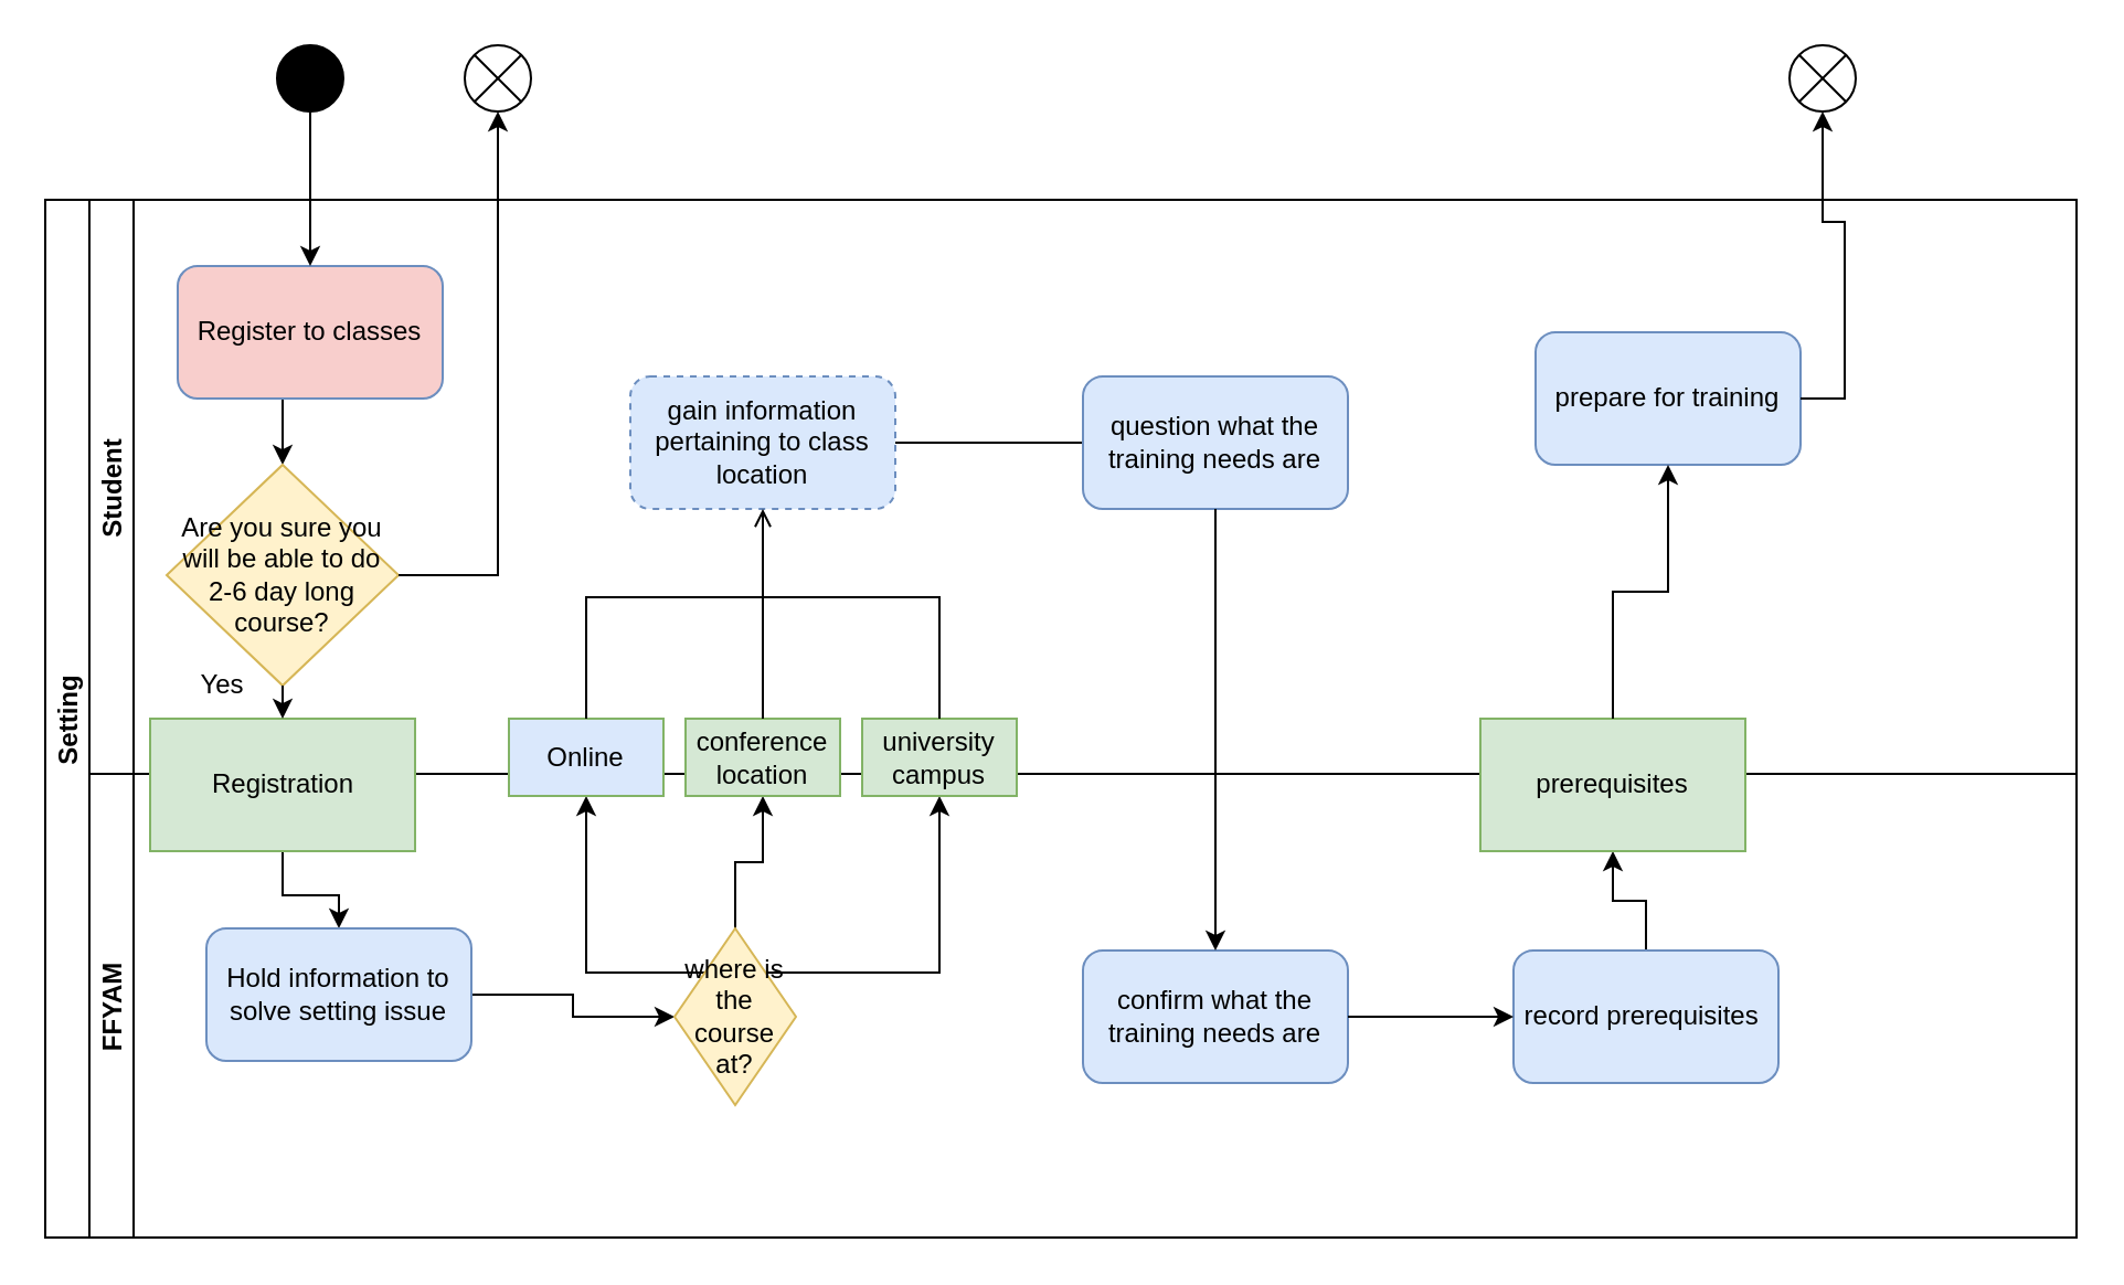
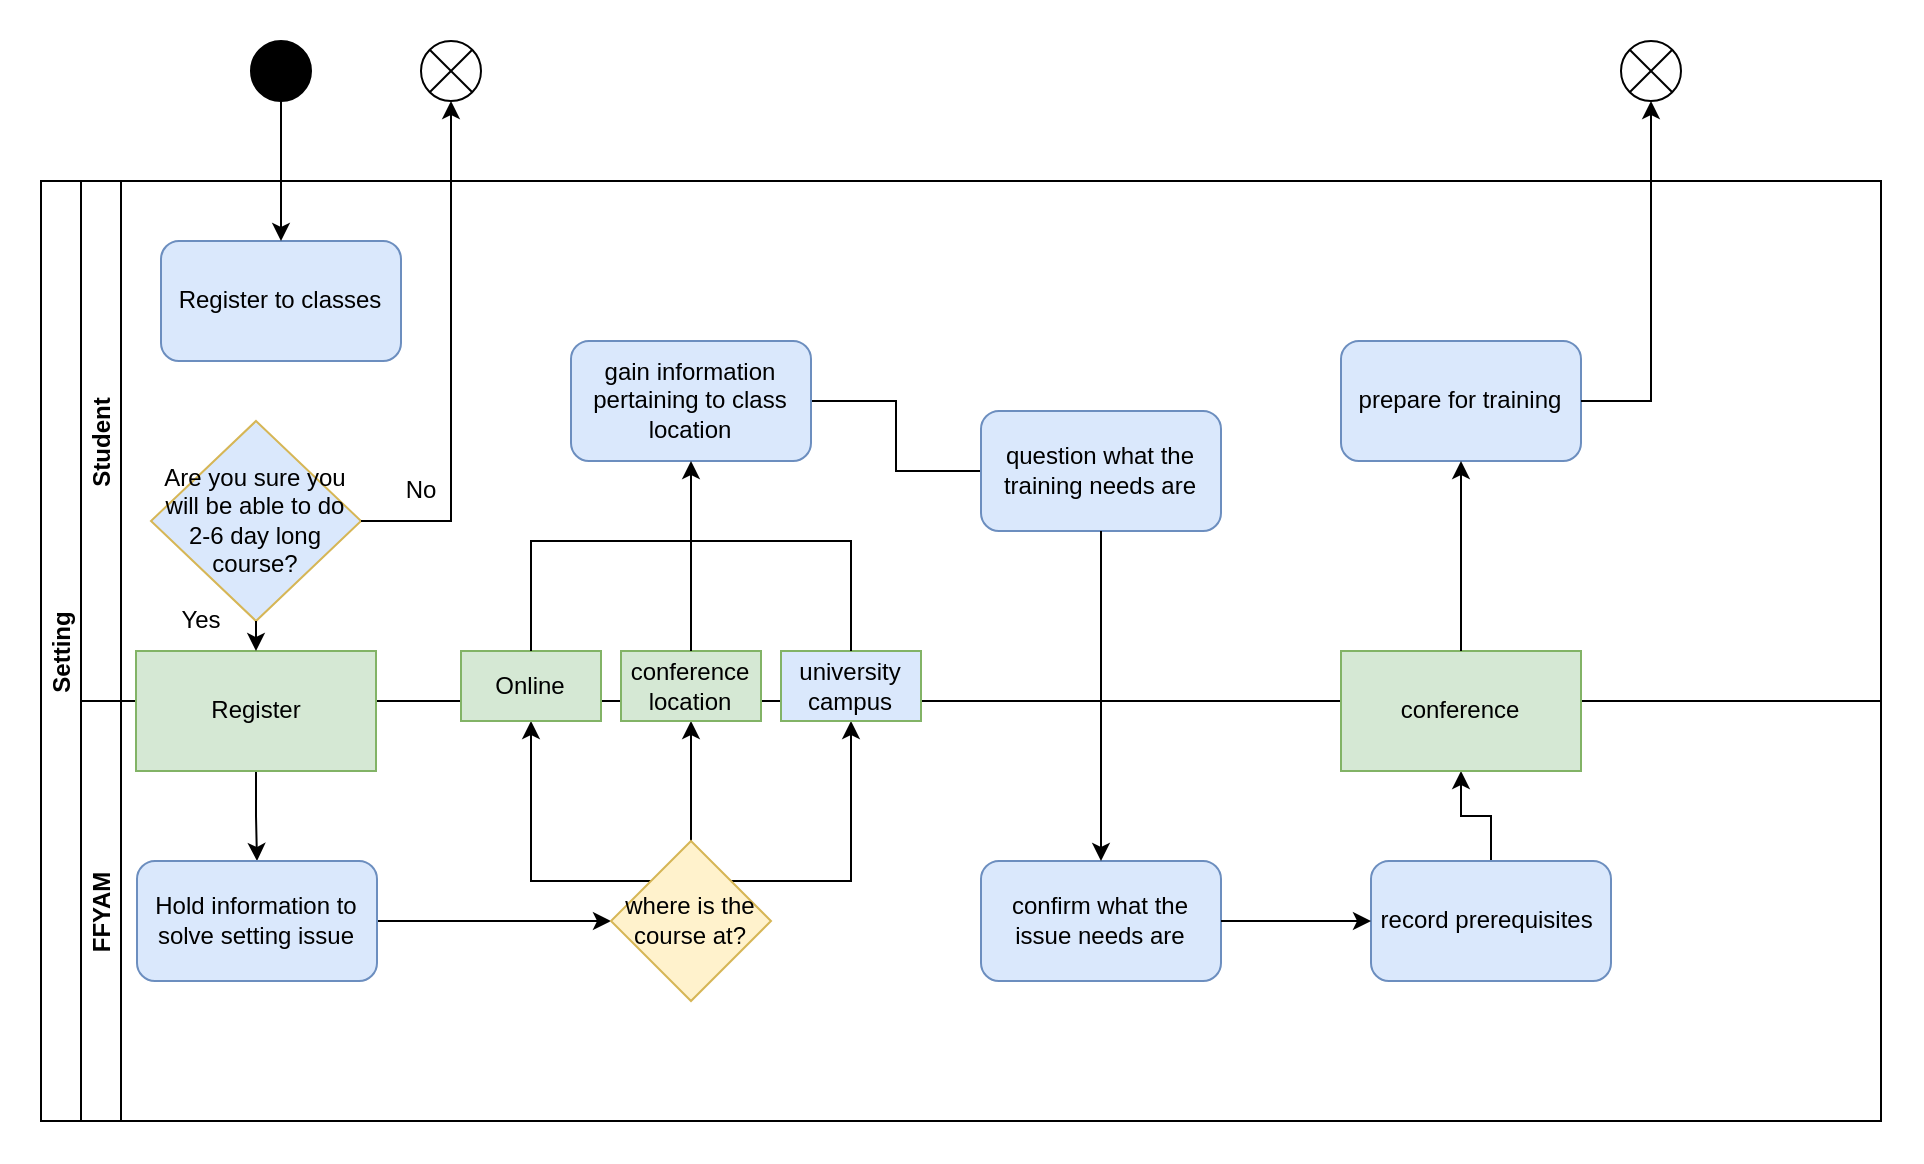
- <mxCell id="5" value="Register to classes" style="rounded=1;whiteSpace=wrap;html=1;fillColor=#f8cecc;strokeColor=#6c8ebf;" vertex="1" parent="3"><mxGeometry x="40" y="30" width="120" height="60" as="geometry" /></mxCell>
+ <mxCell id="5" value="Register to classes" style="rounded=1;whiteSpace=wrap;html=1;fillColor=#dae8fc;strokeColor=#6c8ebf;" vertex="1" parent="3"><mxGeometry x="40" y="30" width="120" height="60" as="geometry" /></mxCell>
- <mxCell id="12" value="prepare for training" style="rounded=1;whiteSpace=wrap;html=1;fillColor=#dae8fc;strokeColor=#6c8ebf;" vertex="1" parent="3"><mxGeometry x="655" y="60" width="120" height="60" as="geometry" /></mxCell>
+ <mxCell id="12" value="prepare for training" style="rounded=1;whiteSpace=wrap;html=1;fillColor=#dae8fc;strokeColor=#6c8ebf;" vertex="1" parent="3"><mxGeometry x="630" y="80" width="120" height="60" as="geometry" /></mxCell>
- <mxCell id="4" style="edgeStyle=orthogonalEdgeStyle;rounded=0;orthogonalLoop=1;jettySize=auto;html=1;exitX=0.5;exitY=1;exitDx=0;exitDy=0;entryX=0.5;entryY=0;entryDx=0;entryDy=0;" edge="1" parent="3" source="5" target="6"><mxGeometry relative="1" as="geometry" /></mxCell>
- <mxCell id="10" value="gain information pertaining to class location" style="rounded=1;whiteSpace=wrap;html=1;fillColor=#dae8fc;strokeColor=#6c8ebf;dashed=1;" vertex="1" parent="3"><mxGeometry x="245" y="80" width="120" height="60" as="geometry" /></mxCell>
+ <mxCell id="10" value="gain information pertaining to class location" style="rounded=1;whiteSpace=wrap;html=1;fillColor=#dae8fc;strokeColor=#6c8ebf;" vertex="1" parent="3"><mxGeometry x="245" y="80" width="120" height="60" as="geometry" /></mxCell>
- <mxCell id="11" value="question what the training needs are" style="rounded=1;whiteSpace=wrap;html=1;fillColor=#dae8fc;strokeColor=#6c8ebf;" vertex="1" parent="3"><mxGeometry x="450" y="80" width="120" height="60" as="geometry" /></mxCell>
+ <mxCell id="11" value="question what the training needs are" style="rounded=1;whiteSpace=wrap;html=1;fillColor=#dae8fc;strokeColor=#6c8ebf;" vertex="1" parent="3"><mxGeometry x="450" y="115" width="120" height="60" as="geometry" /></mxCell>
- <mxCell id="31" style="edgeStyle=orthogonalEdgeStyle;rounded=0;orthogonalLoop=1;jettySize=auto;html=1;exitX=0.5;exitY=0;exitDx=0;exitDy=0;entryX=0.5;entryY=1;entryDx=0;entryDy=0;endArrow=open;" edge="1" parent="2" source="23" target="10"><mxGeometry relative="1" as="geometry" /></mxCell>
+ <mxCell id="31" style="edgeStyle=orthogonalEdgeStyle;rounded=0;orthogonalLoop=1;jettySize=auto;html=1;exitX=0.5;exitY=0;exitDx=0;exitDy=0;entryX=0.5;entryY=1;entryDx=0;entryDy=0;" edge="1" parent="2" source="23" target="10"><mxGeometry relative="1" as="geometry" /></mxCell>
+ <mxCell id="8" value="No" style="text;html=1;align=center;verticalAlign=middle;resizable=0;points=[];autosize=1;strokeColor=none;fillColor=none;" vertex="1" parent="3"><mxGeometry x="150" y="140" width="40" height="30" as="geometry" /></mxCell>
- <mxCell id="6" value="Are you sure you will be able to do 2-6 day long course?" style="rhombus;whiteSpace=wrap;html=1;fillColor=#fff2cc;strokeColor=#d6b656;" vertex="1" parent="3"><mxGeometry x="35" y="120" width="105" height="100" as="geometry" /></mxCell>
+ <mxCell id="6" value="Are you sure you will be able to do 2-6 day long course?" style="rhombus;whiteSpace=wrap;html=1;fillColor=#dae8fc;strokeColor=#d6b656;" vertex="1" parent="3"><mxGeometry x="35" y="120" width="105" height="100" as="geometry" /></mxCell>
- <mxCell id="22" value="Online" style="rounded=0;whiteSpace=wrap;html=1;fillColor=#dae8fc;strokeColor=#82b366;" vertex="1" parent="13"><mxGeometry x="190" y="-25" width="70" height="35" as="geometry" /></mxCell>
+ <mxCell id="22" value="Online" style="rounded=0;whiteSpace=wrap;html=1;fillColor=#d5e8d4;strokeColor=#82b366;" vertex="1" parent="13"><mxGeometry x="190" y="-25" width="70" height="35" as="geometry" /></mxCell>
- <mxCell id="24" value="university campus" style="rounded=0;whiteSpace=wrap;html=1;fillColor=#d5e8d4;strokeColor=#82b366;" vertex="1" parent="13"><mxGeometry x="350" y="-25" width="70" height="35" as="geometry" /></mxCell>
+ <mxCell id="24" value="university campus" style="rounded=0;whiteSpace=wrap;html=1;fillColor=#dae8fc;strokeColor=#82b366;" vertex="1" parent="13"><mxGeometry x="350" y="-25" width="70" height="35" as="geometry" /></mxCell>
- <mxCell id="15" value="Registration" style="rounded=0;whiteSpace=wrap;html=1;fillColor=#d5e8d4;strokeColor=#82b366;" vertex="1" parent="13"><mxGeometry x="27.5" y="-25" width="120" height="60" as="geometry" /></mxCell>
+ <mxCell id="15" value="Register" style="rounded=0;whiteSpace=wrap;html=1;fillColor=#d5e8d4;strokeColor=#82b366;" vertex="1" parent="13"><mxGeometry x="27.5" y="-25" width="120" height="60" as="geometry" /></mxCell>
- <mxCell id="29" value="prerequisites" style="rounded=0;whiteSpace=wrap;html=1;fillColor=#d5e8d4;strokeColor=#82b366;" vertex="1" parent="13"><mxGeometry x="630" y="-25" width="120" height="60" as="geometry" /></mxCell>
+ <mxCell id="29" value="conference" style="rounded=0;whiteSpace=wrap;html=1;fillColor=#d5e8d4;strokeColor=#82b366;" vertex="1" parent="13"><mxGeometry x="630" y="-25" width="120" height="60" as="geometry" /></mxCell>
- <mxCell id="17" value="Hold information to solve setting issue" style="rounded=1;whiteSpace=wrap;html=1;fillColor=#dae8fc;strokeColor=#6c8ebf;" vertex="1" parent="13"><mxGeometry x="53" y="70" width="120" height="60" as="geometry" /></mxCell>
+ <mxCell id="17" value="Hold information to solve setting issue" style="rounded=1;whiteSpace=wrap;html=1;fillColor=#dae8fc;strokeColor=#6c8ebf;" vertex="1" parent="13"><mxGeometry x="28" y="80" width="120" height="60" as="geometry" /></mxCell>
- <mxCell id="21" value="where is the course at?" style="rhombus;whiteSpace=wrap;html=1;fillColor=#fff2cc;strokeColor=#d6b656;" vertex="1" parent="13"><mxGeometry x="265" y="70" width="55" height="80" as="geometry" /></mxCell>
+ <mxCell id="21" value="where is the course at?" style="rhombus;whiteSpace=wrap;html=1;fillColor=#fff2cc;strokeColor=#d6b656;" vertex="1" parent="13"><mxGeometry x="265" y="70" width="80" height="80" as="geometry" /></mxCell>
- <mxCell id="25" value="confirm what the training needs are" style="rounded=1;whiteSpace=wrap;html=1;fillColor=#dae8fc;strokeColor=#6c8ebf;" vertex="1" parent="13"><mxGeometry x="450" y="80" width="120" height="60" as="geometry" /></mxCell>
+ <mxCell id="25" value="confirm what the issue needs are" style="rounded=1;whiteSpace=wrap;html=1;fillColor=#dae8fc;strokeColor=#6c8ebf;" vertex="1" parent="13"><mxGeometry x="450" y="80" width="120" height="60" as="geometry" /></mxCell>
